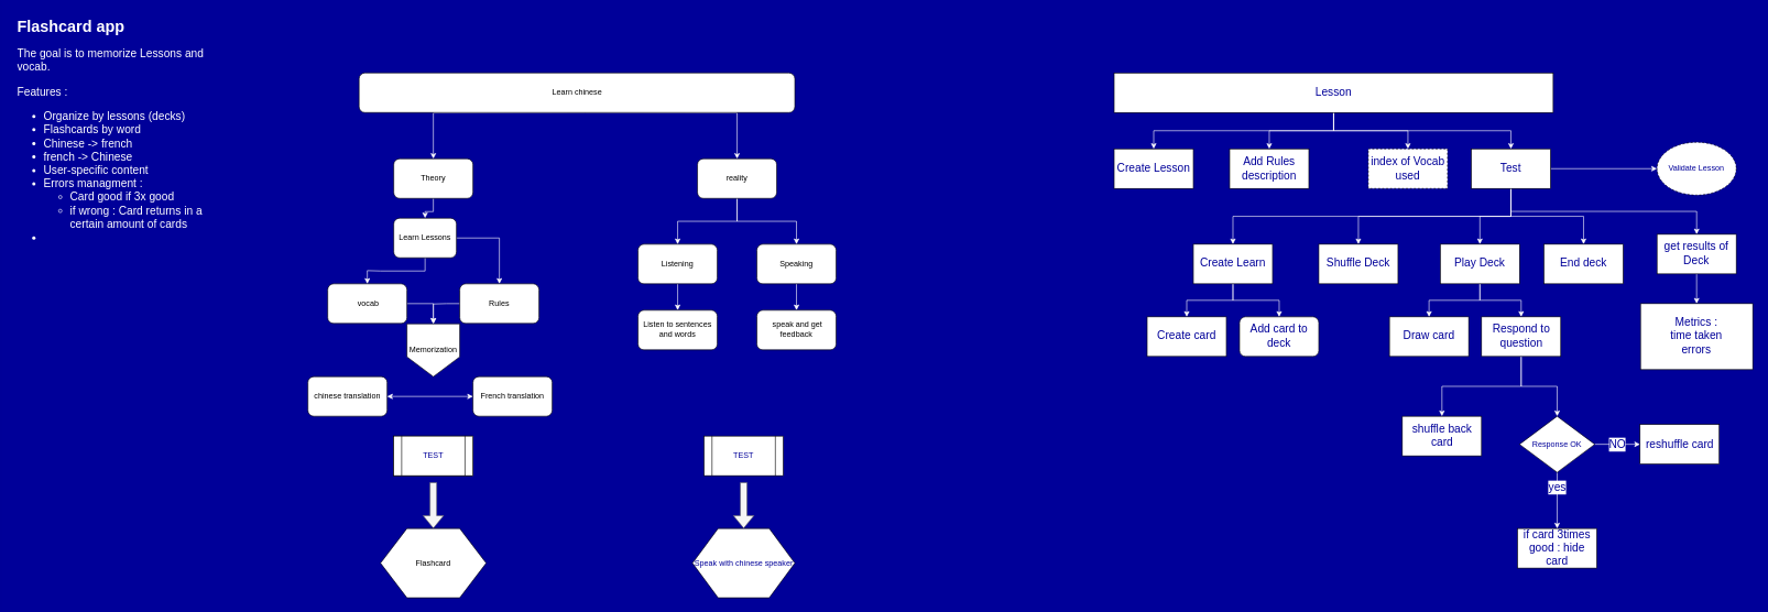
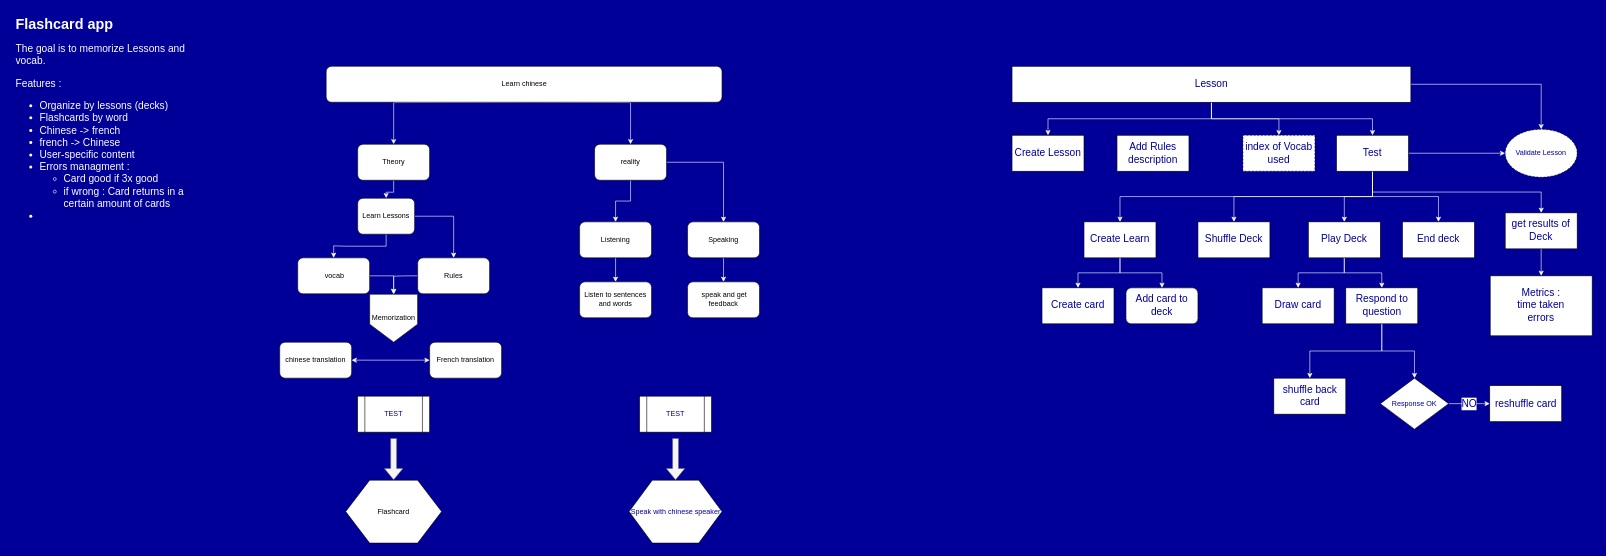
- <mxCell id="54" style="edgeStyle=orthogonalEdgeStyle;rounded=0;orthogonalLoop=1;jettySize=auto;html=1;strokeColor=#FFFFFF;fontColor=#000099;" edge="1" parent="1" source="57" target="59"><mxGeometry relative="1" as="geometry" /></mxCell>
+ <mxCell id="54" style="edgeStyle=orthogonalEdgeStyle;rounded=0;orthogonalLoop=1;jettySize=auto;html=1;strokeColor=#FFFFFF;fontColor=#000099;" edge="1" parent="1" source="57" target="64"><mxGeometry relative="1" as="geometry" /></mxCell>
- <mxCell id="22" value="reality" style="rounded=1;whiteSpace=wrap;html=1;" parent="1" vertex="1"><mxGeometry x="1055" y="240" width="120" height="60" as="geometry" /></mxCell>
+ <mxCell id="22" value="reality" style="rounded=1;whiteSpace=wrap;html=1;" parent="1" vertex="1"><mxGeometry x="990" y="240" width="120" height="60" as="geometry" /></mxCell>
- <mxCell id="70" value="&lt;font style=&quot;font-size: 17px;&quot; color=&quot;#000099&quot;&gt;yes&lt;/font&gt;" style="edgeStyle=orthogonalEdgeStyle;rounded=0;orthogonalLoop=1;jettySize=auto;html=1;strokeColor=#FFFFFF;fontColor=#FFFFFF;fontStyle=0;fontSize=17;" edge="1" parent="1" source="72" target="69"><mxGeometry x="-0.467" relative="1" as="geometry"><mxPoint as="offset" /></mxGeometry></mxCell>
- <mxCell id="69" value="&lt;div&gt;&lt;font color=&quot;#000099&quot;&gt;if card 3times good : hide card&lt;br&gt;&lt;/font&gt;&lt;/div&gt;" style="rounded=0;whiteSpace=wrap;html=1;labelBackgroundColor=none;fontSize=17;fontColor=#FFFFFF;" vertex="1" parent="1"><mxGeometry x="2297" y="800" width="120" height="60" as="geometry" /></mxCell>
